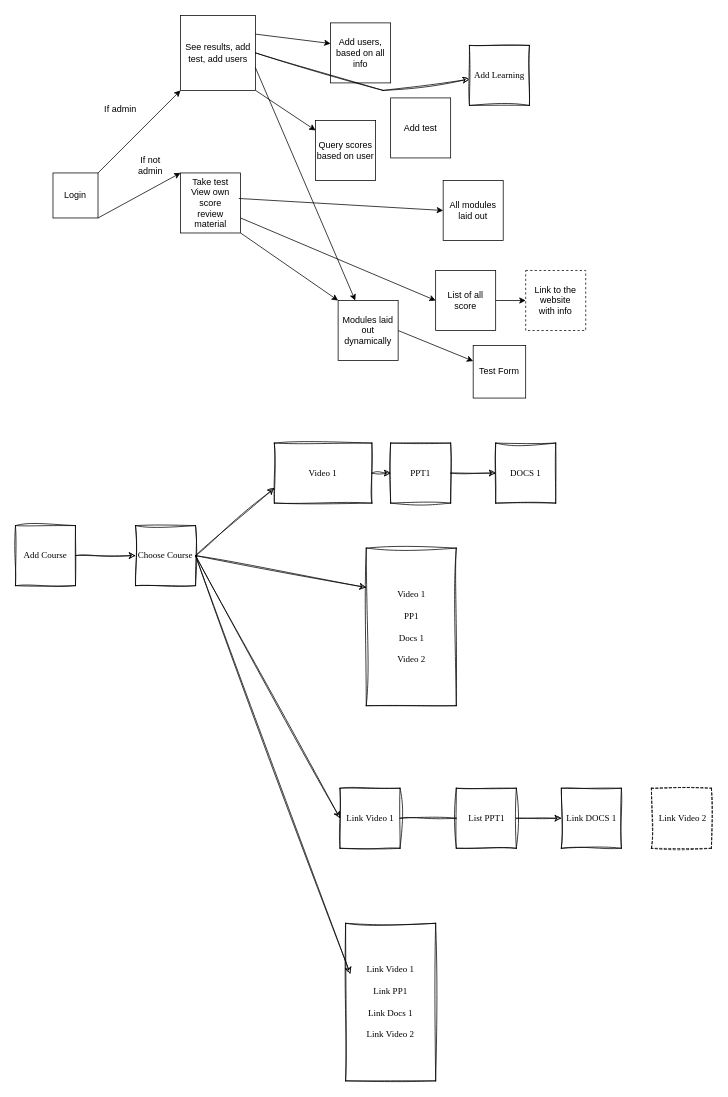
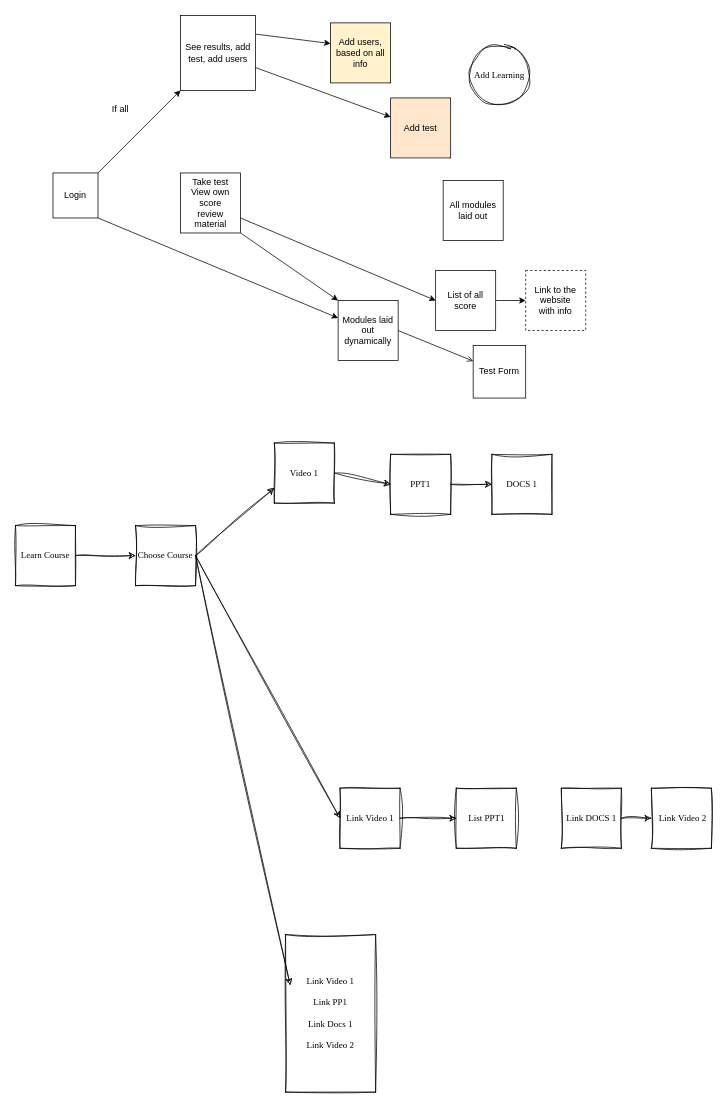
- <mxCell id="24" value="Add users, based on all&lt;div&gt;info&lt;/div&gt;" style="whiteSpace=wrap;html=1;aspect=fixed;" parent="1" vertex="1"><mxGeometry x="440" y="30" width="80" height="80" as="geometry" /></mxCell>
+ <mxCell id="24" value="Add users, based on all&lt;div&gt;info&lt;/div&gt;" style="whiteSpace=wrap;html=1;aspect=fixed;fillColor=#fff2cc;" parent="1" vertex="1"><mxGeometry x="440" y="30" width="80" height="80" as="geometry" /></mxCell>
- <mxCell id="26" value="Add Learning" style="whiteSpace=wrap;html=1;aspect=fixed;sketch=1;hachureGap=4;jiggle=2;curveFitting=1;fontFamily=Architects Daughter;fontSource=https%3A%2F%2Ffonts.googleapis.com%2Fcss%3Ffamily%3DArchitects%2BDaughter;" parent="1" vertex="1"><mxGeometry x="625" y="60" width="80" height="80" as="geometry" /></mxCell>
+ <mxCell id="26" value="Add Learning" style="ellipse;whiteSpace=wrap;html=1;aspect=fixed;sketch=1;hachureGap=4;jiggle=2;curveFitting=1;fontFamily=Architects Daughter;fontSource=https%3A%2F%2Ffonts.googleapis.com%2Fcss%3Ffamily%3DArchitects%2BDaughter;" parent="1" vertex="1"><mxGeometry x="625" y="60" width="80" height="80" as="geometry" /></mxCell>
- <mxCell id="25" value="" style="endArrow=classic;html=1;rounded=0;sketch=1;hachureGap=4;jiggle=2;curveFitting=1;fontFamily=Architects Daughter;fontSource=https%3A%2F%2Ffonts.googleapis.com%2Fcss%3Ffamily%3DArchitects%2BDaughter;exitX=1;exitY=0.5;exitDx=0;exitDy=0;" parent="1" source="4" target="26" edge="1"><mxGeometry width="50" height="50" relative="1" as="geometry"><mxPoint x="410" y="270" as="sourcePoint" /><mxPoint x="670" y="100" as="targetPoint" /><Array as="points"><mxPoint x="510" y="120" /></Array></mxGeometry></mxCell>
- <mxCell id="7" value="If admin" style="text;html=1;align=center;verticalAlign=middle;whiteSpace=wrap;rounded=0;" parent="1" vertex="1"><mxGeometry x="130" y="130" width="60" height="30" as="geometry" /></mxCell>
+ <mxCell id="7" value="If all" style="text;html=1;align=center;verticalAlign=middle;whiteSpace=wrap;rounded=0;" parent="1" vertex="1"><mxGeometry x="130" y="130" width="60" height="30" as="geometry" /></mxCell>
- <mxCell id="19" value="" style="endArrow=classic;html=1;rounded=0;exitX=1;exitY=1;exitDx=0;exitDy=0;" parent="1" source="4" target="20" edge="1"><mxGeometry width="50" height="50" relative="1" as="geometry"><mxPoint x="490" y="120" as="sourcePoint" /><mxPoint x="440" y="200" as="targetPoint" /></mxGeometry></mxCell>
- <mxCell id="22" value="Add test" style="whiteSpace=wrap;html=1;aspect=fixed;" parent="1" vertex="1"><mxGeometry x="520" y="130" width="80" height="80" as="geometry" /></mxCell>
+ <mxCell id="22" value="Add test" style="whiteSpace=wrap;html=1;aspect=fixed;fillColor=#ffe6cc;" parent="1" vertex="1"><mxGeometry x="520" y="130" width="80" height="80" as="geometry" /></mxCell>
- <mxCell id="20" value="Query scores based on user" style="whiteSpace=wrap;html=1;aspect=fixed;" parent="1" vertex="1"><mxGeometry x="420" y="160" width="80" height="80" as="geometry" /></mxCell>
- <mxCell id="8" value="If not admin" style="text;html=1;align=center;verticalAlign=middle;whiteSpace=wrap;rounded=0;" parent="1" vertex="1"><mxGeometry x="170" y="205" width="60" height="30" as="geometry" /></mxCell>
- <mxCell id="21" value="" style="endArrow=classic;html=1;rounded=0;exitX=0.997;exitY=0.695;exitDx=0;exitDy=0;exitPerimeter=0;" parent="1" source="4" target="10" edge="1"><mxGeometry width="50" height="50" relative="1" as="geometry"><mxPoint x="490" y="120" as="sourcePoint" /><mxPoint x="560" y="170" as="targetPoint" /></mxGeometry></mxCell>
+ <mxCell id="21" value="" style="endArrow=classic;html=1;rounded=0;exitX=0.997;exitY=0.695;exitDx=0;exitDy=0;exitPerimeter=0;" parent="1" source="4" target="22" edge="1"><mxGeometry width="50" height="50" relative="1" as="geometry"><mxPoint x="490" y="120" as="sourcePoint" /><mxPoint x="560" y="170" as="targetPoint" /></mxGeometry></mxCell>
- <mxCell id="6" value="" style="endArrow=classic;html=1;rounded=0;exitX=1;exitY=1;exitDx=0;exitDy=0;entryX=0;entryY=0;entryDx=0;entryDy=0;" parent="1" source="2" target="5" edge="1"><mxGeometry width="50" height="50" relative="1" as="geometry"><mxPoint x="240" y="230" as="sourcePoint" /><mxPoint x="290" y="180" as="targetPoint" /></mxGeometry></mxCell>
+ <mxCell id="6" value="" style="endArrow=classic;html=1;rounded=0;exitX=1;exitY=1;exitDx=0;exitDy=0;" parent="1" source="2" target="10" edge="1"><mxGeometry width="50" height="50" relative="1" as="geometry"><mxPoint x="240" y="230" as="sourcePoint" /><mxPoint x="290" y="180" as="targetPoint" /></mxGeometry></mxCell>
- <mxCell id="13" value="" style="endArrow=classic;html=1;rounded=0;exitX=0.971;exitY=0.425;exitDx=0;exitDy=0;exitPerimeter=0;entryX=0;entryY=0.5;entryDx=0;entryDy=0;" parent="1" source="5" target="16" edge="1"><mxGeometry width="50" height="50" relative="1" as="geometry"><mxPoint x="490" y="370" as="sourcePoint" /><mxPoint x="480" y="300" as="targetPoint" /></mxGeometry></mxCell>
- <mxCell id="11" value="" style="endArrow=classic;html=1;rounded=0;exitX=1;exitY=0.5;exitDx=0;exitDy=0;" parent="1" source="10" target="12" edge="1"><mxGeometry width="50" height="50" relative="1" as="geometry"><mxPoint x="550" y="440" as="sourcePoint" /><mxPoint x="640" y="440" as="targetPoint" /></mxGeometry></mxCell>
+ <mxCell id="11" value="" style="endArrow=open;html=1;rounded=0;exitX=1;exitY=0.5;exitDx=0;exitDy=0;" parent="1" source="10" target="12" edge="1"><mxGeometry width="50" height="50" relative="1" as="geometry"><mxPoint x="550" y="440" as="sourcePoint" /><mxPoint x="640" y="440" as="targetPoint" /></mxGeometry></mxCell>
- <mxCell id="30" value="Video 1" style="whiteSpace=wrap;html=1;aspect=fixed;sketch=1;hachureGap=4;jiggle=2;curveFitting=1;fontFamily=Architects Daughter;fontSource=https%3A%2F%2Ffonts.googleapis.com%2Fcss%3Ffamily%3DArchitects%2BDaughter;" vertex="1" parent="1"><mxGeometry x="365" y="590" width="130" height="80" as="geometry" /></mxCell>
+ <mxCell id="30" value="Video 1" style="whiteSpace=wrap;html=1;aspect=fixed;sketch=1;hachureGap=4;jiggle=2;curveFitting=1;fontFamily=Architects Daughter;fontSource=https%3A%2F%2Ffonts.googleapis.com%2Fcss%3Ffamily%3DArchitects%2BDaughter;" vertex="1" parent="1"><mxGeometry x="365" y="590" width="80" height="80" as="geometry" /></mxCell>
- <mxCell id="32" value="PPT1" style="whiteSpace=wrap;html=1;aspect=fixed;sketch=1;hachureGap=4;jiggle=2;curveFitting=1;fontFamily=Architects Daughter;fontSource=https%3A%2F%2Ffonts.googleapis.com%2Fcss%3Ffamily%3DArchitects%2BDaughter;" vertex="1" parent="1"><mxGeometry x="520" y="590" width="80" height="80" as="geometry" /></mxCell>
+ <mxCell id="32" value="PPT1" style="whiteSpace=wrap;html=1;aspect=fixed;sketch=1;hachureGap=4;jiggle=2;curveFitting=1;fontFamily=Architects Daughter;fontSource=https%3A%2F%2Ffonts.googleapis.com%2Fcss%3Ffamily%3DArchitects%2BDaughter;" vertex="1" parent="1"><mxGeometry x="520" y="605" width="80" height="80" as="geometry" /></mxCell>
- <mxCell id="31" value="DOCS 1" style="whiteSpace=wrap;html=1;aspect=fixed;sketch=1;hachureGap=4;jiggle=2;curveFitting=1;fontFamily=Architects Daughter;fontSource=https%3A%2F%2Ffonts.googleapis.com%2Fcss%3Ffamily%3DArchitects%2BDaughter;" vertex="1" parent="1"><mxGeometry x="660" y="590" width="80" height="80" as="geometry" /></mxCell>
+ <mxCell id="31" value="DOCS 1" style="whiteSpace=wrap;html=1;aspect=fixed;sketch=1;hachureGap=4;jiggle=2;curveFitting=1;fontFamily=Architects Daughter;fontSource=https%3A%2F%2Ffonts.googleapis.com%2Fcss%3Ffamily%3DArchitects%2BDaughter;" vertex="1" parent="1"><mxGeometry x="655" y="605" width="80" height="80" as="geometry" /></mxCell>
- <mxCell id="27" value="Add Course" style="whiteSpace=wrap;html=1;aspect=fixed;sketch=1;hachureGap=4;jiggle=2;curveFitting=1;fontFamily=Architects Daughter;fontSource=https%3A%2F%2Ffonts.googleapis.com%2Fcss%3Ffamily%3DArchitects%2BDaughter;direction=south;" vertex="1" parent="1"><mxGeometry x="20" y="700" width="80" height="80" as="geometry" /></mxCell>
+ <mxCell id="27" value="Learn Course" style="whiteSpace=wrap;html=1;aspect=fixed;sketch=1;hachureGap=4;jiggle=2;curveFitting=1;fontFamily=Architects Daughter;fontSource=https%3A%2F%2Ffonts.googleapis.com%2Fcss%3Ffamily%3DArchitects%2BDaughter;direction=south;" vertex="1" parent="1"><mxGeometry x="20" y="700" width="80" height="80" as="geometry" /></mxCell>
- <mxCell id="37" value="" style="endArrow=classic;html=1;rounded=0;sketch=1;hachureGap=4;jiggle=2;curveFitting=1;fontFamily=Architects Daughter;fontSource=https%3A%2F%2Ffonts.googleapis.com%2Fcss%3Ffamily%3DArchitects%2BDaughter;exitX=1;exitY=0.5;exitDx=0;exitDy=0;entryX=0;entryY=0.25;entryDx=0;entryDy=0;" edge="1" parent="1" source="29" target="36"><mxGeometry width="50" height="50" relative="1" as="geometry"><mxPoint x="480" y="820" as="sourcePoint" /><mxPoint x="530" y="770" as="targetPoint" /></mxGeometry></mxCell>
- <mxCell id="36" value="Video 1&lt;div&gt;&lt;br&gt;&lt;/div&gt;&lt;div&gt;PP1&lt;/div&gt;&lt;div&gt;&lt;br&gt;&lt;/div&gt;&lt;div&gt;Docs 1&lt;/div&gt;&lt;div&gt;&lt;br&gt;&lt;/div&gt;&lt;div&gt;Video 2&lt;/div&gt;" style="rounded=0;whiteSpace=wrap;html=1;sketch=1;hachureGap=4;jiggle=2;curveFitting=1;fontFamily=Architects Daughter;fontSource=https%3A%2F%2Ffonts.googleapis.com%2Fcss%3Ffamily%3DArchitects%2BDaughter;" vertex="1" parent="1"><mxGeometry x="487.5" y="730" width="120" height="210" as="geometry" /></mxCell>
- <mxCell id="44" value="" style="endArrow=none;html=1;rounded=0;sketch=1;hachureGap=4;jiggle=2;curveFitting=1;fontFamily=Architects Daughter;fontSource=https%3A%2F%2Ffonts.googleapis.com%2Fcss%3Ffamily%3DArchitects%2BDaughter;exitX=1;exitY=0.5;exitDx=0;exitDy=0;entryX=0;entryY=0.5;entryDx=0;entryDy=0;" edge="1" parent="1" source="38" target="41"><mxGeometry width="50" height="50" relative="1" as="geometry"><mxPoint x="567.5" y="1280" as="sourcePoint" /><mxPoint x="617.5" y="1230" as="targetPoint" /></mxGeometry></mxCell>
+ <mxCell id="44" value="" style="endArrow=classic;html=1;rounded=0;sketch=1;hachureGap=4;jiggle=2;curveFitting=1;fontFamily=Architects Daughter;fontSource=https%3A%2F%2Ffonts.googleapis.com%2Fcss%3Ffamily%3DArchitects%2BDaughter;exitX=1;exitY=0.5;exitDx=0;exitDy=0;entryX=0;entryY=0.5;entryDx=0;entryDy=0;" edge="1" parent="1" source="38" target="41"><mxGeometry width="50" height="50" relative="1" as="geometry"><mxPoint x="567.5" y="1280" as="sourcePoint" /><mxPoint x="617.5" y="1230" as="targetPoint" /></mxGeometry></mxCell>
- <mxCell id="42" value="" style="endArrow=classic;html=1;rounded=0;sketch=1;hachureGap=4;jiggle=2;curveFitting=1;fontFamily=Architects Daughter;fontSource=https%3A%2F%2Ffonts.googleapis.com%2Fcss%3Ffamily%3DArchitects%2BDaughter;entryX=0;entryY=0.5;entryDx=0;entryDy=0;exitX=1;exitY=0.5;exitDx=0;exitDy=0;" edge="1" parent="1" source="41" target="40"><mxGeometry width="50" height="50" relative="1" as="geometry"><mxPoint x="567.5" y="1280" as="sourcePoint" /><mxPoint x="617.5" y="1230" as="targetPoint" /></mxGeometry></mxCell>
+ <mxCell id="43" value="" style="endArrow=classic;html=1;rounded=0;sketch=1;hachureGap=4;jiggle=2;curveFitting=1;fontFamily=Architects Daughter;fontSource=https%3A%2F%2Ffonts.googleapis.com%2Fcss%3Ffamily%3DArchitects%2BDaughter;entryX=0;entryY=0.5;entryDx=0;entryDy=0;" edge="1" parent="1" source="40" target="39"><mxGeometry width="50" height="50" relative="1" as="geometry"><mxPoint x="567.5" y="1280" as="sourcePoint" /><mxPoint x="617.5" y="1230" as="targetPoint" /></mxGeometry></mxCell>
- <mxCell id="39" value="&amp;nbsp;Link Video 2" style="whiteSpace=wrap;html=1;aspect=fixed;sketch=1;hachureGap=4;jiggle=2;curveFitting=1;fontFamily=Architects Daughter;fontSource=https%3A%2F%2Ffonts.googleapis.com%2Fcss%3Ffamily%3DArchitects%2BDaughter;dashed=1;" vertex="1" parent="1"><mxGeometry x="867.5" y="1050" width="80" height="80" as="geometry" /></mxCell>
+ <mxCell id="39" value="&amp;nbsp;Link Video 2" style="whiteSpace=wrap;html=1;aspect=fixed;sketch=1;hachureGap=4;jiggle=2;curveFitting=1;fontFamily=Architects Daughter;fontSource=https%3A%2F%2Ffonts.googleapis.com%2Fcss%3Ffamily%3DArchitects%2BDaughter;" vertex="1" parent="1"><mxGeometry x="867.5" y="1050" width="80" height="80" as="geometry" /></mxCell>
- <mxCell id="45" value="Link Video 1&lt;div&gt;&lt;br&gt;&lt;/div&gt;&lt;div&gt;Link PP1&lt;/div&gt;&lt;div&gt;&lt;br&gt;&lt;/div&gt;&lt;div&gt;Link Docs 1&lt;/div&gt;&lt;div&gt;&lt;br&gt;&lt;/div&gt;&lt;div&gt;Link Video 2&lt;/div&gt;" style="rounded=0;whiteSpace=wrap;html=1;sketch=1;hachureGap=4;jiggle=2;curveFitting=1;fontFamily=Architects Daughter;fontSource=https%3A%2F%2Ffonts.googleapis.com%2Fcss%3Ffamily%3DArchitects%2BDaughter;" vertex="1" parent="1"><mxGeometry x="460" y="1230" width="120" height="210" as="geometry" /></mxCell>
+ <mxCell id="45" value="Link Video 1&lt;div&gt;&lt;br&gt;&lt;/div&gt;&lt;div&gt;Link PP1&lt;/div&gt;&lt;div&gt;&lt;br&gt;&lt;/div&gt;&lt;div&gt;Link Docs 1&lt;/div&gt;&lt;div&gt;&lt;br&gt;&lt;/div&gt;&lt;div&gt;Link Video 2&lt;/div&gt;" style="rounded=0;whiteSpace=wrap;html=1;sketch=1;hachureGap=4;jiggle=2;curveFitting=1;fontFamily=Architects Daughter;fontSource=https%3A%2F%2Ffonts.googleapis.com%2Fcss%3Ffamily%3DArchitects%2BDaughter;" vertex="1" parent="1"><mxGeometry x="380" y="1245" width="120" height="210" as="geometry" /></mxCell>
